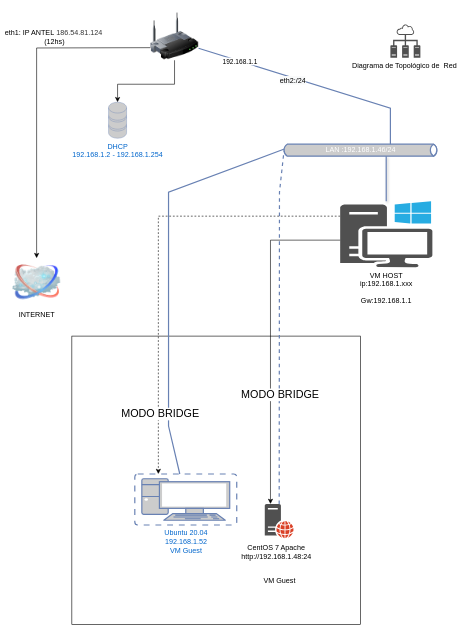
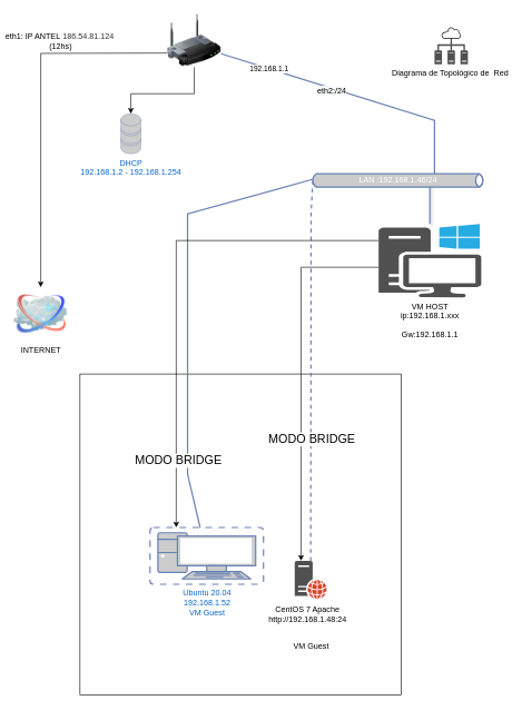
- <mxCell id="7" value="&lt;span&gt;LAN :192.168.1.46/24&lt;/span&gt;" style="html=1;fillColor=#CCCCCC;strokeColor=#6881B3;gradientColor=none;gradientDirection=north;strokeWidth=2;shape=mxgraph.networks.bus;gradientColor=none;gradientDirection=north;fontColor=#ffffff;perimeter=backbonePerimeter;backboneSize=20;" parent="1" vertex="1"><mxGeometry x="470" y="240" width="260" height="20" as="geometry" /></mxCell>
+ <mxCell id="7" value="&lt;span&gt;LAN :192.168.1.46/24&lt;/span&gt;" style="html=1;fillColor=#CCCCCC;strokeColor=#6881B3;gradientColor=none;gradientDirection=north;strokeWidth=2;shape=mxgraph.networks.bus;gradientColor=none;gradientDirection=north;fontColor=#ffffff;perimeter=backbonePerimeter;backboneSize=20;" parent="1" vertex="1"><mxGeometry x="465" y="260" width="260" height="20" as="geometry" /></mxCell>
- <mxCell id="19" style="edgeStyle=orthogonalEdgeStyle;rounded=0;orthogonalLoop=1;jettySize=auto;html=1;dashed=1;" parent="1" source="21" target="23" edge="1"><mxGeometry relative="1" as="geometry"><mxPoint x="263" y="840" as="targetPoint" /><Array as="points"><mxPoint x="263" y="360" /></Array><mxPoint x="110" y="250" as="sourcePoint" /></mxGeometry></mxCell>
+ <mxCell id="19" style="edgeStyle=orthogonalEdgeStyle;rounded=0;orthogonalLoop=1;jettySize=auto;html=1;" parent="1" source="21" target="23" edge="1"><mxGeometry relative="1" as="geometry"><mxPoint x="263" y="840" as="targetPoint" /><Array as="points"><mxPoint x="263" y="360" /></Array><mxPoint x="110" y="250" as="sourcePoint" /></mxGeometry></mxCell>
